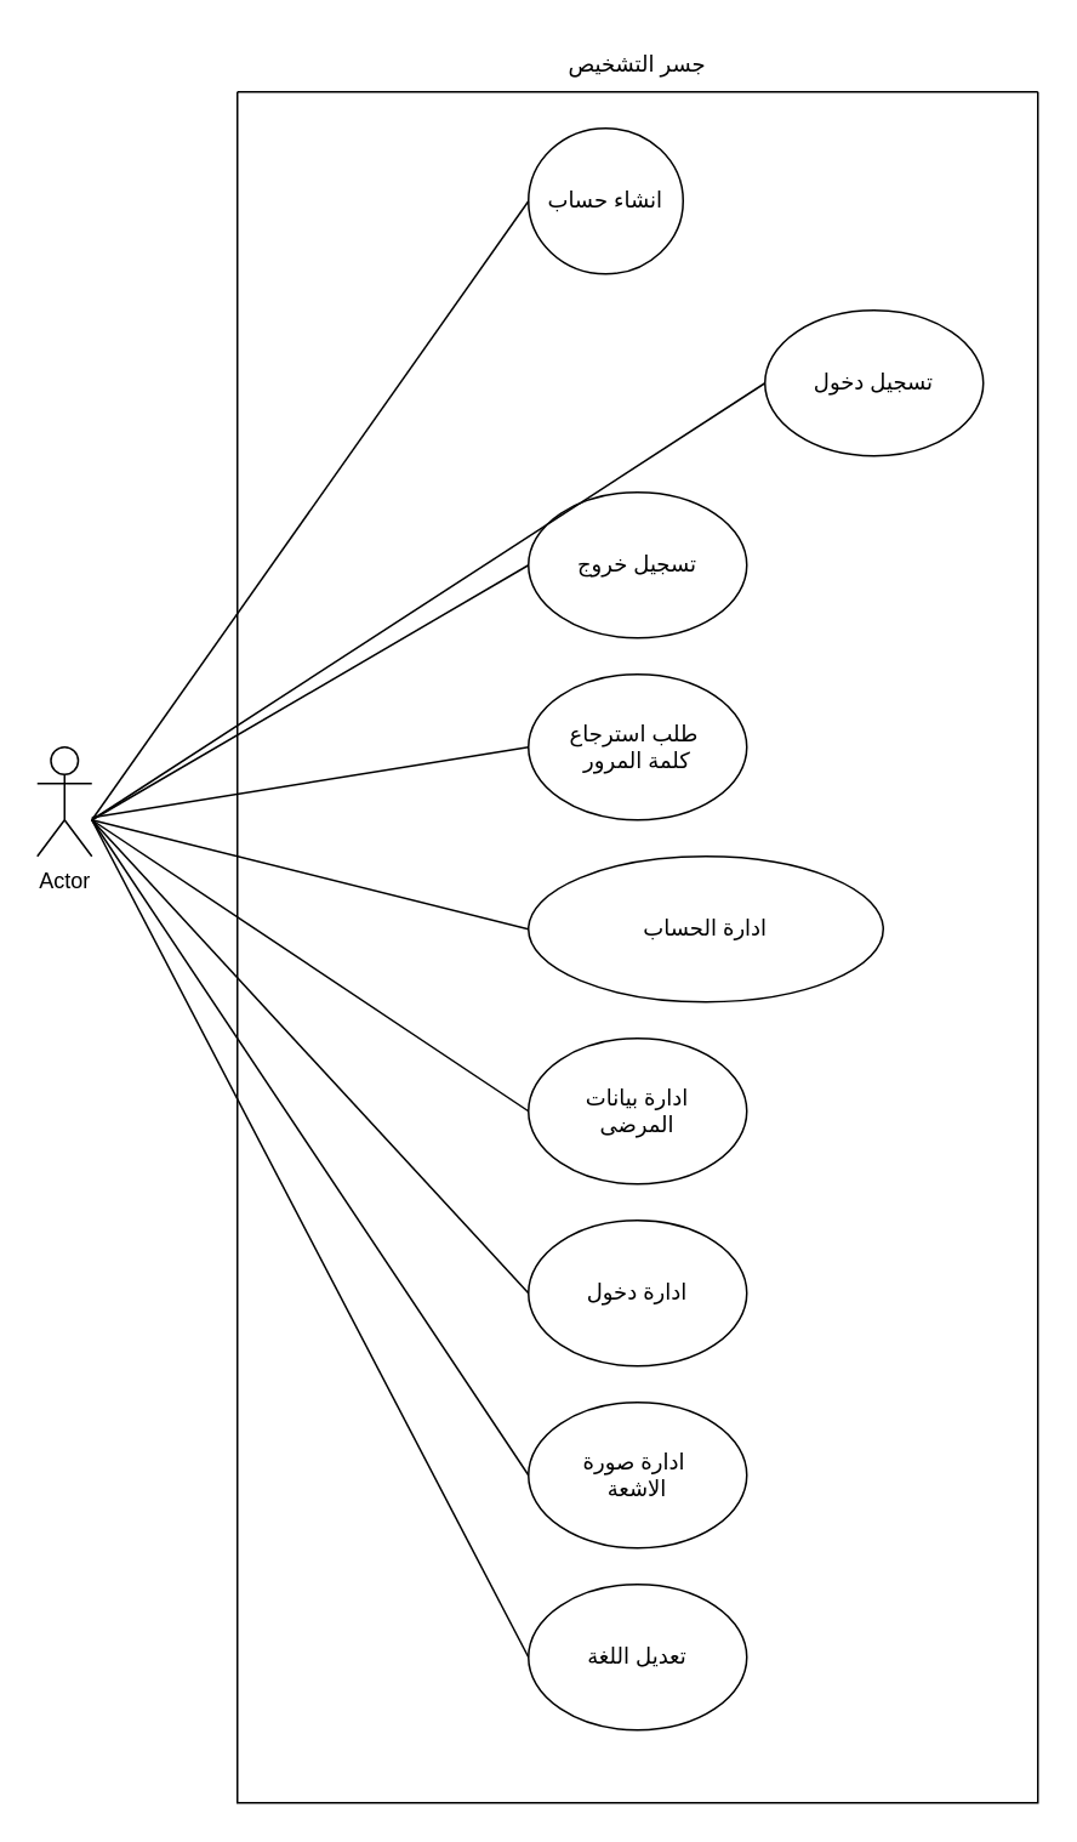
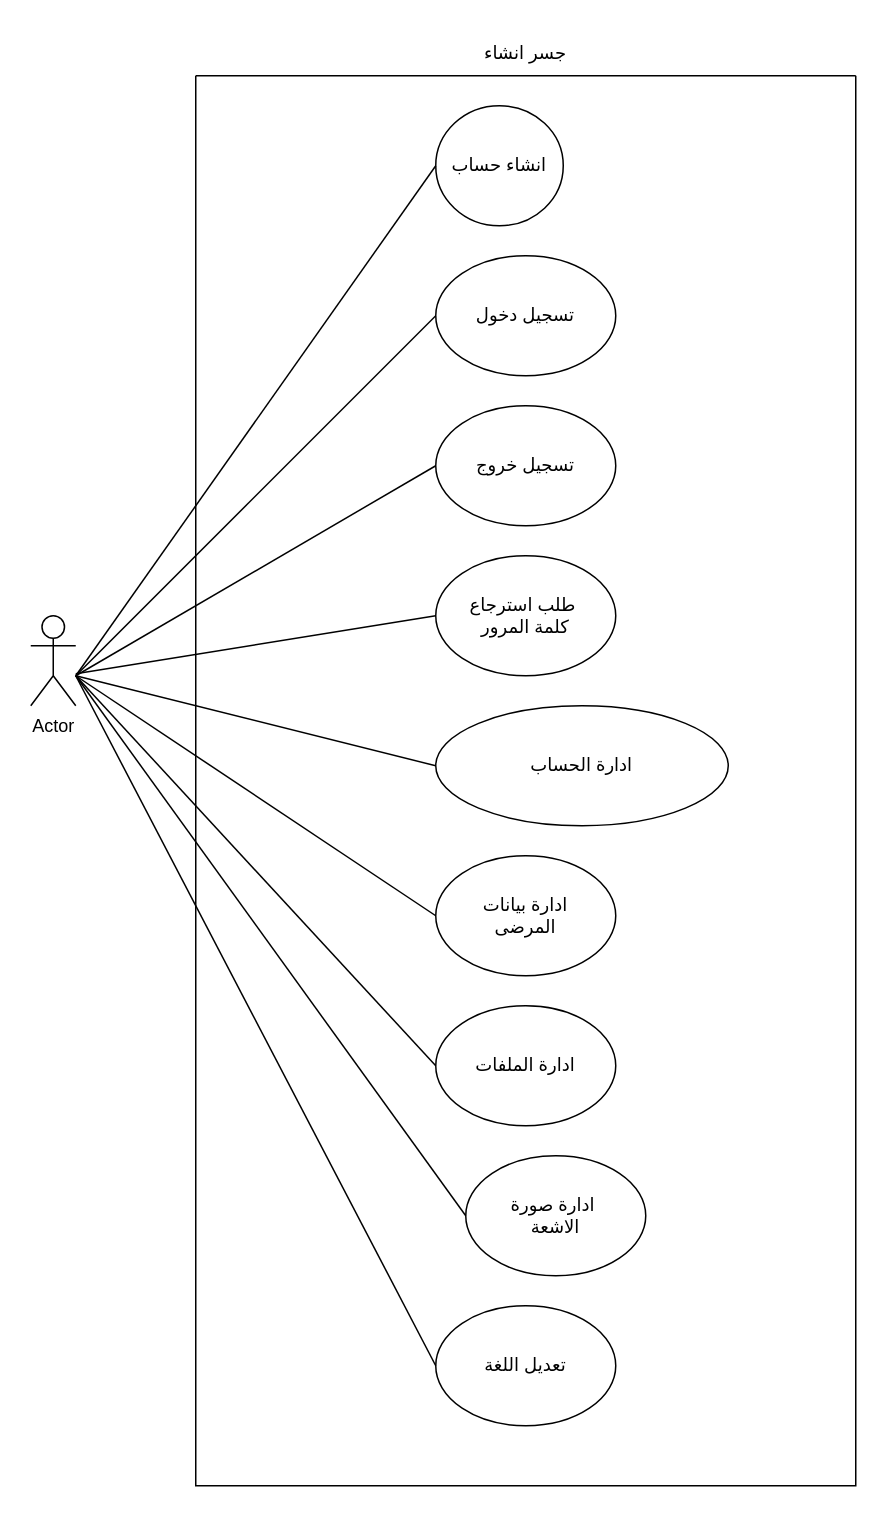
- <mxCell id="15" value="جسر التشخيص" style="text;html=1;align=center;verticalAlign=middle;whiteSpace=wrap;rounded=0;" vertex="1" parent="1"><mxGeometry x="310" y="20" width="80" height="30" as="geometry" /></mxCell>
+ <mxCell id="15" value="جسر انشاء" style="text;html=1;align=center;verticalAlign=middle;whiteSpace=wrap;rounded=0;" vertex="1" parent="1"><mxGeometry x="310" y="20" width="80" height="30" as="geometry" /></mxCell>
- <mxCell id="12" value="تسجيل دخول" style="ellipse;whiteSpace=wrap;html=1;" parent="3" vertex="1"><mxGeometry x="290" y="120" width="120" height="80" as="geometry" /></mxCell>
+ <mxCell id="12" value="تسجيل دخول" style="ellipse;whiteSpace=wrap;html=1;" parent="3" vertex="1"><mxGeometry x="160" y="120" width="120" height="80" as="geometry" /></mxCell>
- <mxCell id="11" value="ادارة دخول" style="ellipse;whiteSpace=wrap;html=1;" parent="3" vertex="1"><mxGeometry x="160" y="620" width="120" height="80" as="geometry" /></mxCell>
+ <mxCell id="11" value="ادارة الملفات" style="ellipse;whiteSpace=wrap;html=1;" parent="3" vertex="1"><mxGeometry x="160" y="620" width="120" height="80" as="geometry" /></mxCell>
- <mxCell id="9" value="ادارة صورة&amp;nbsp;&lt;div&gt;الاشعة&lt;/div&gt;" style="ellipse;whiteSpace=wrap;html=1;" parent="3" vertex="1"><mxGeometry x="160" y="720" width="120" height="80" as="geometry" /></mxCell>
+ <mxCell id="9" value="ادارة صورة&amp;nbsp;&lt;div&gt;الاشعة&lt;/div&gt;" style="ellipse;whiteSpace=wrap;html=1;" parent="3" vertex="1"><mxGeometry x="180" y="720" width="120" height="80" as="geometry" /></mxCell>
